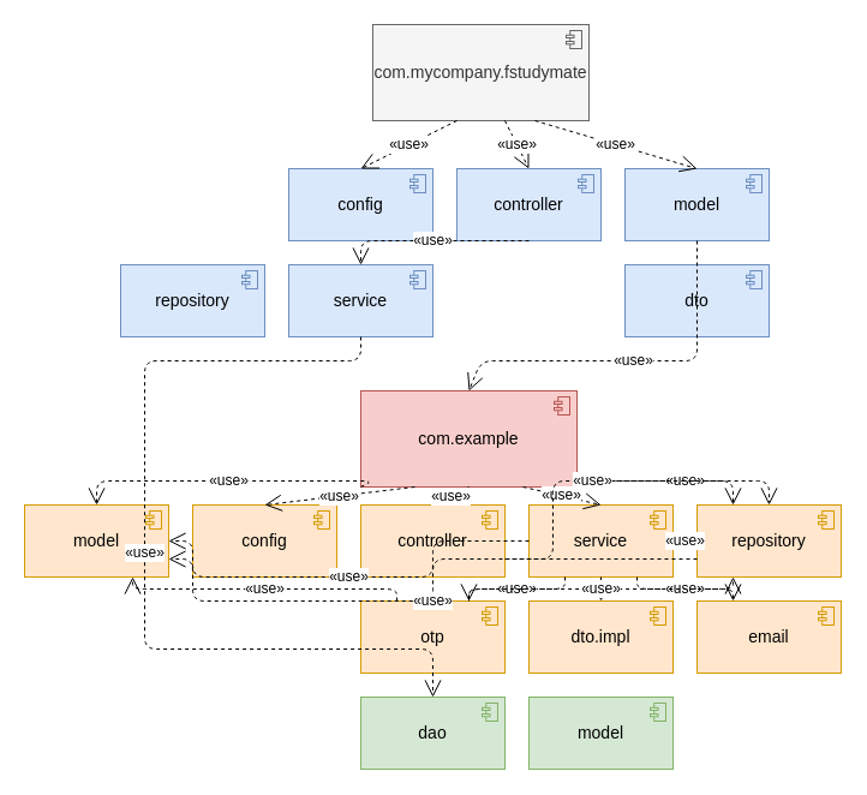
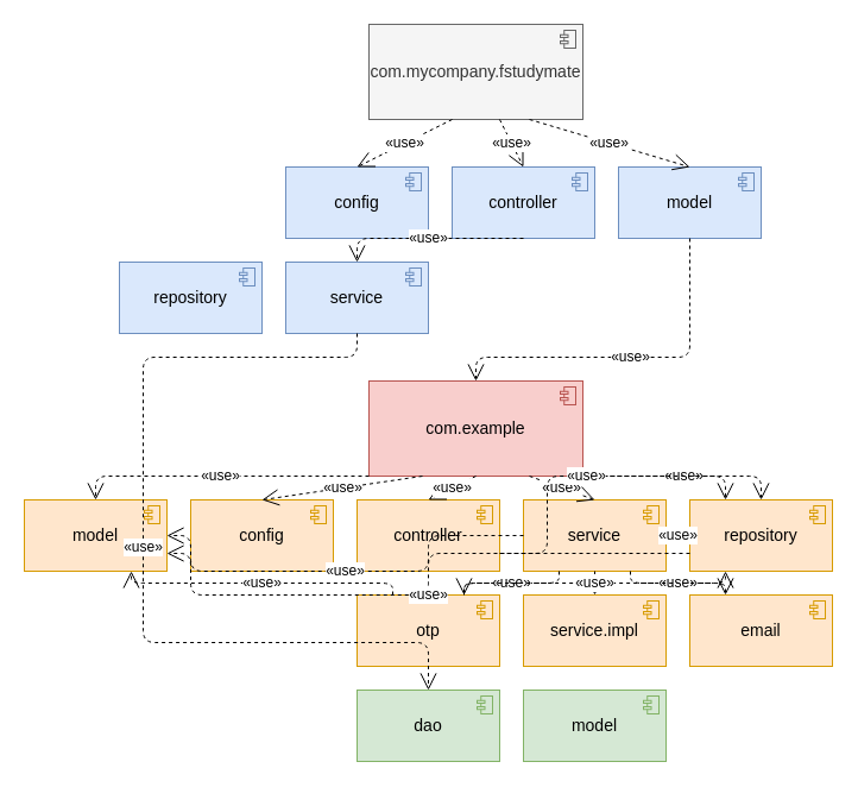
- <mxCell id="8" value="dto" style="html=1;outlineConnect=0;whiteSpace=wrap;fillColor=#dae8fc;shape=mxgraph.archimate3.application;appType=comp;archiType=square;fontSize=14;strokeColor=#6c8ebf;" vertex="1" parent="1"><mxGeometry x="520" y="220" width="120" height="60" as="geometry" /></mxCell>
- <mxCell id="9" value="com.example" style="html=1;outlineConnect=0;whiteSpace=wrap;fillColor=#f8cecc;shape=mxgraph.archimate3.application;appType=comp;archiType=square;fontSize=14;strokeColor=#b85450;" vertex="1" parent="1"><mxGeometry x="300" y="325" width="180" height="80" as="geometry" /></mxCell>
+ <mxCell id="9" value="com.example" style="html=1;outlineConnect=0;whiteSpace=wrap;fillColor=#f8cecc;shape=mxgraph.archimate3.application;appType=comp;archiType=square;fontSize=14;strokeColor=#b85450;" vertex="1" parent="1"><mxGeometry x="310" y="320" width="180" height="80" as="geometry" /></mxCell>
- <mxCell id="13" value="dto.impl" style="html=1;outlineConnect=0;whiteSpace=wrap;fillColor=#ffe6cc;shape=mxgraph.archimate3.application;appType=comp;archiType=square;fontSize=14;strokeColor=#d79b00;" vertex="1" parent="1"><mxGeometry x="440" y="500" width="120" height="60" as="geometry" /></mxCell>
+ <mxCell id="13" value="service.impl" style="html=1;outlineConnect=0;whiteSpace=wrap;fillColor=#ffe6cc;shape=mxgraph.archimate3.application;appType=comp;archiType=square;fontSize=14;strokeColor=#d79b00;" vertex="1" parent="1"><mxGeometry x="440" y="500" width="120" height="60" as="geometry" /></mxCell>
